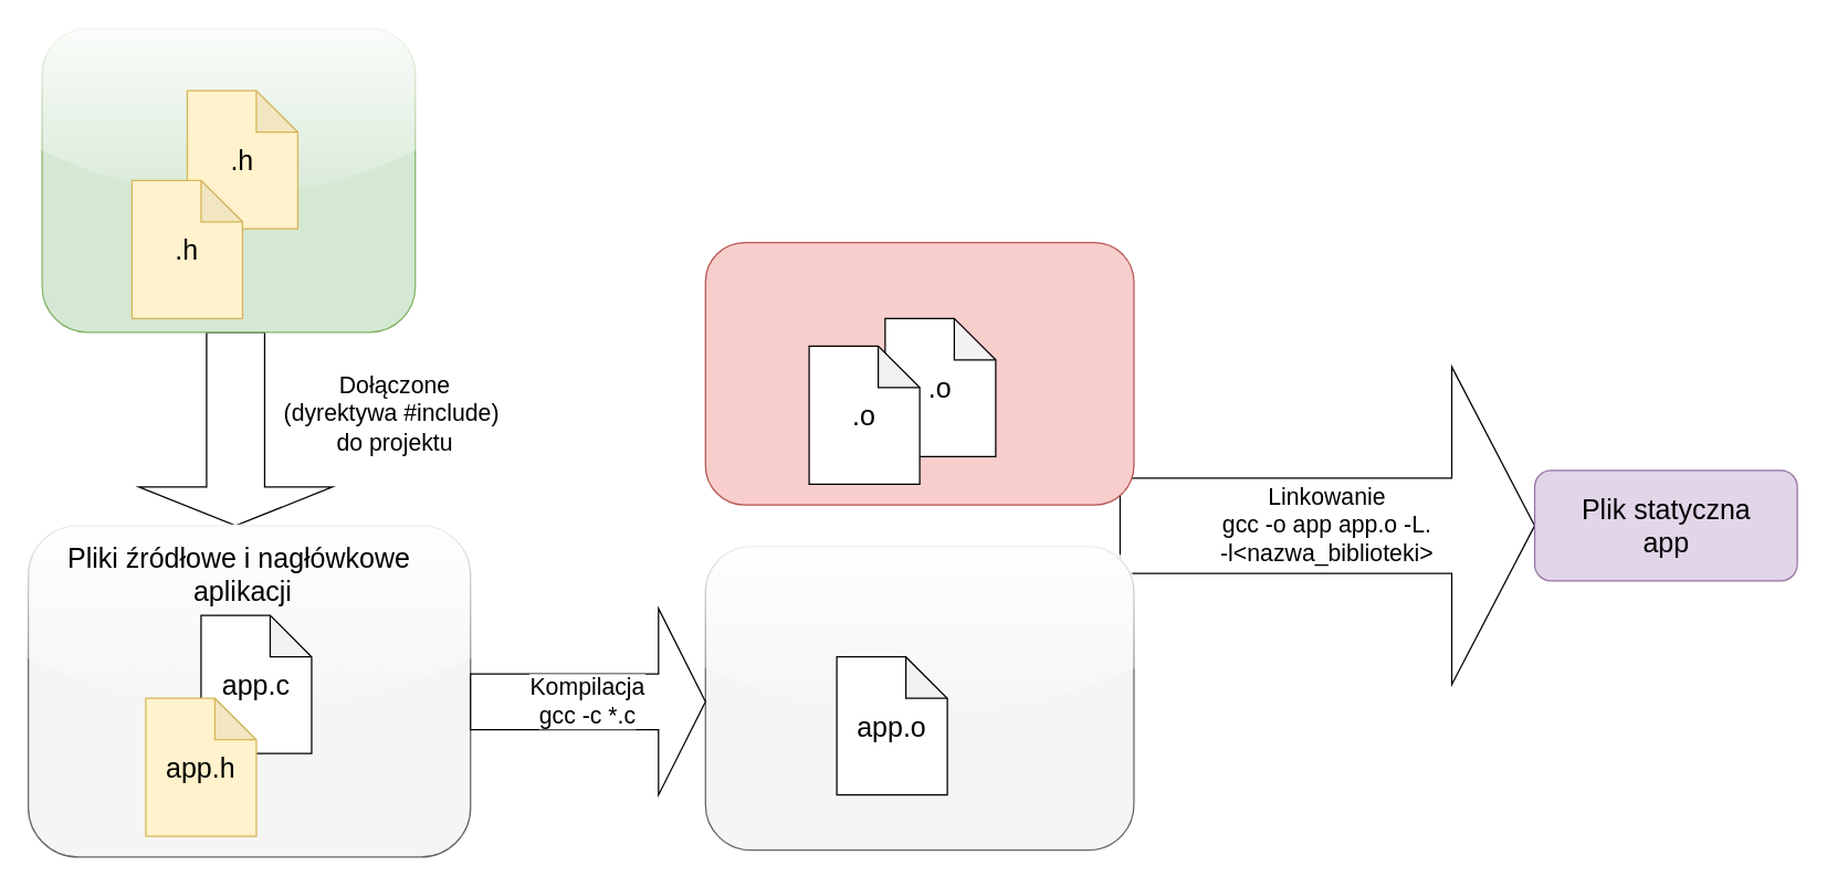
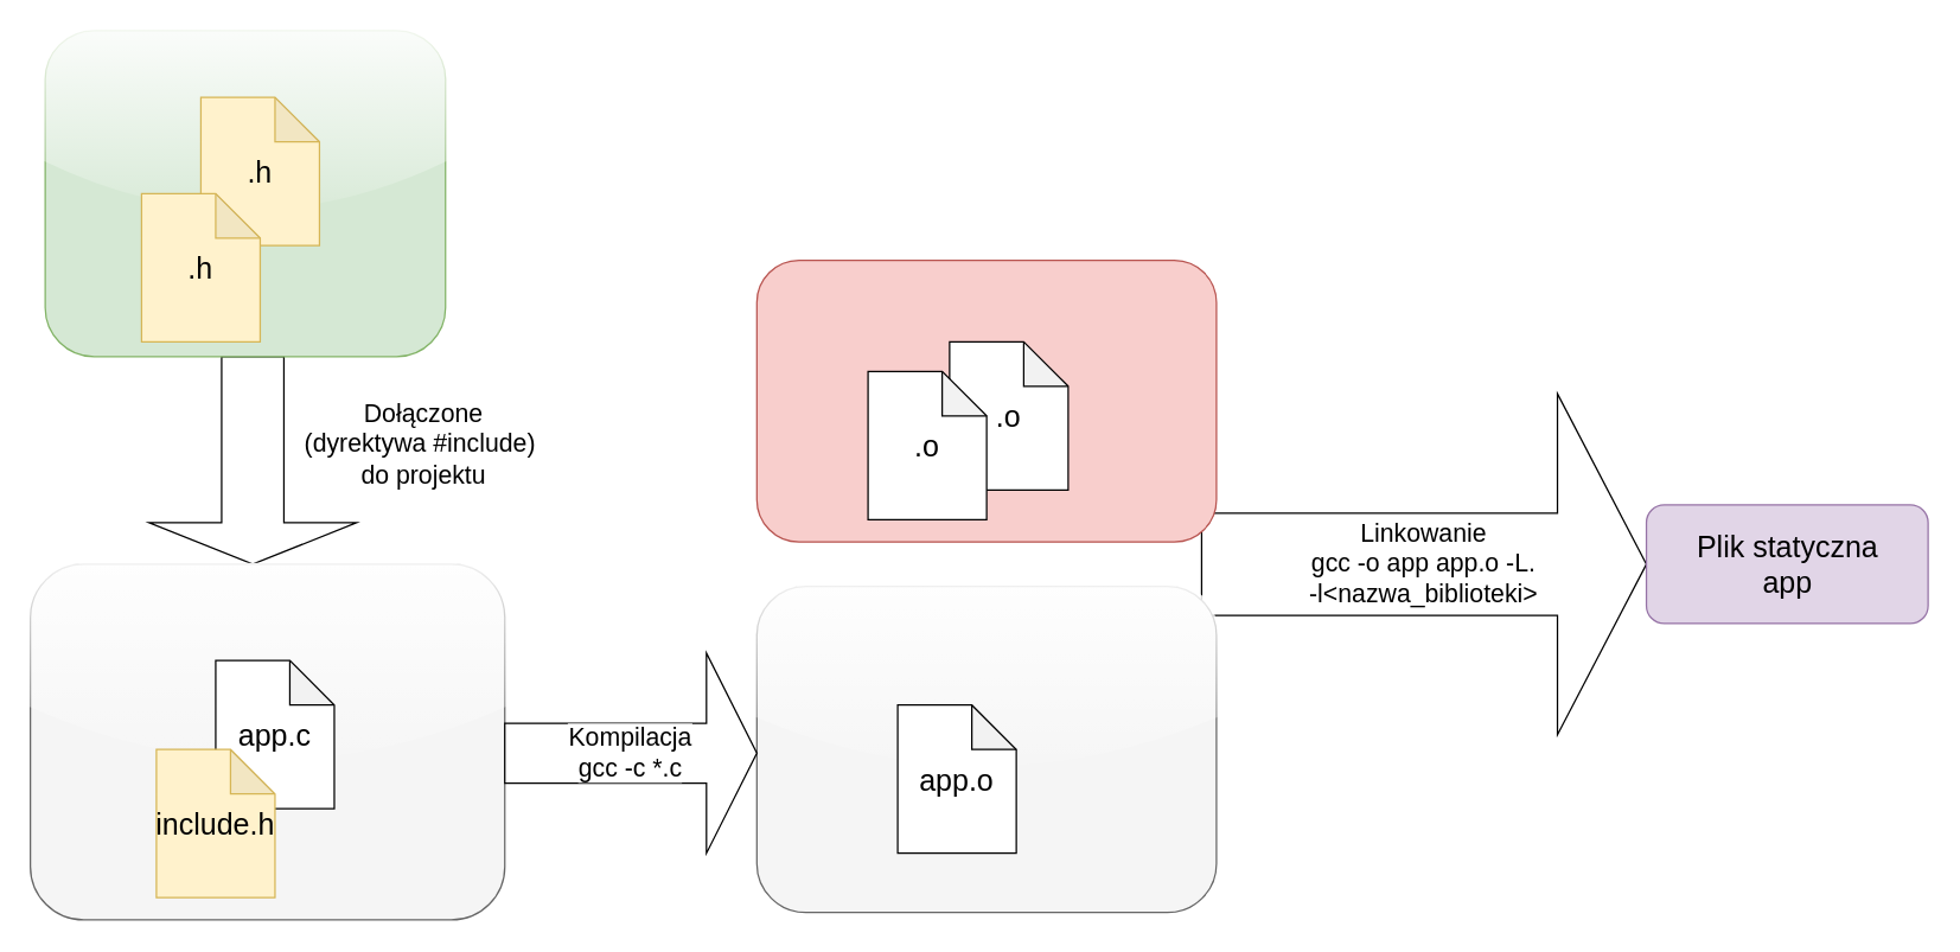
- <mxCell id="11" value="&lt;font style=&quot;font-size: 20px&quot;&gt;Pliki źródłowe i nagłówkowe&amp;nbsp;&lt;br&gt;aplikacji&lt;br&gt;&lt;/font&gt;" style="text;html=1;align=center;verticalAlign=middle;resizable=0;points=[];;autosize=1;" vertex="1" parent="1"><mxGeometry x="40" y="395" width="270" height="40" as="geometry" /></mxCell>
- <mxCell id="13" value="&lt;font style=&quot;font-size: 20px&quot;&gt;app.h&lt;/font&gt;" style="shape=note;whiteSpace=wrap;html=1;backgroundOutline=1;darkOpacity=0.05;fillColor=#fff2cc;strokeColor=#d6b656;" vertex="1" parent="1"><mxGeometry x="105" y="505" width="80" height="100" as="geometry" /></mxCell>
+ <mxCell id="13" value="&lt;font style=&quot;font-size: 20px&quot;&gt;include.h&lt;/font&gt;" style="shape=note;whiteSpace=wrap;html=1;backgroundOutline=1;darkOpacity=0.05;fillColor=#fff2cc;strokeColor=#d6b656;" vertex="1" parent="1"><mxGeometry x="105" y="505" width="80" height="100" as="geometry" /></mxCell>
